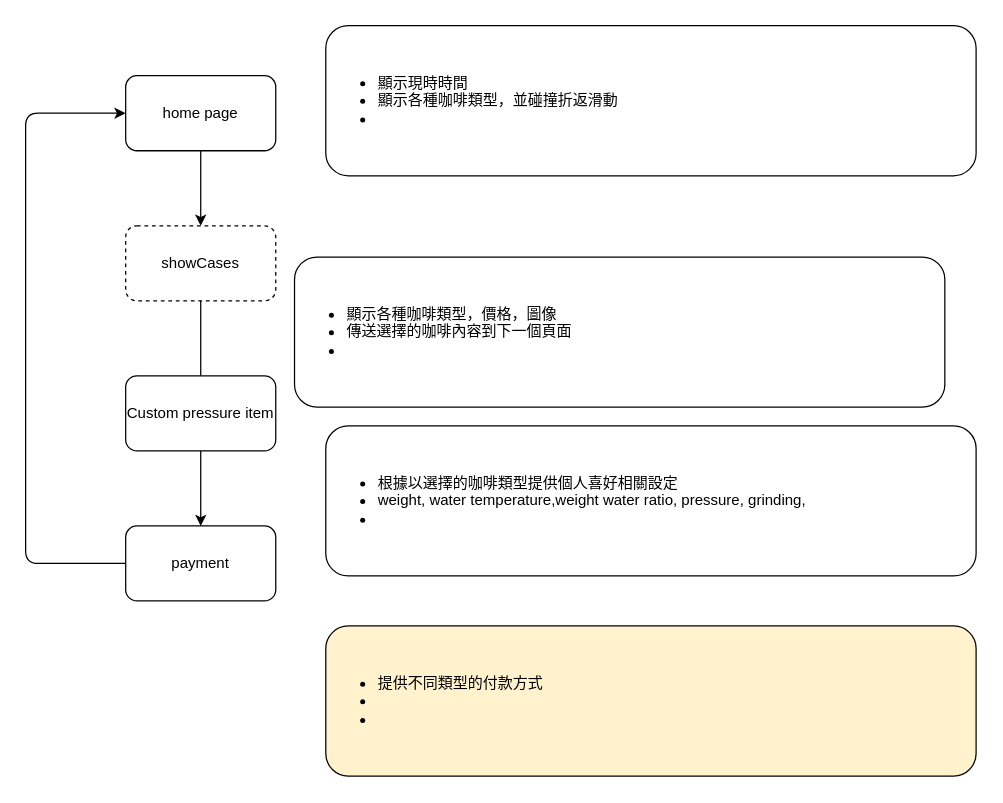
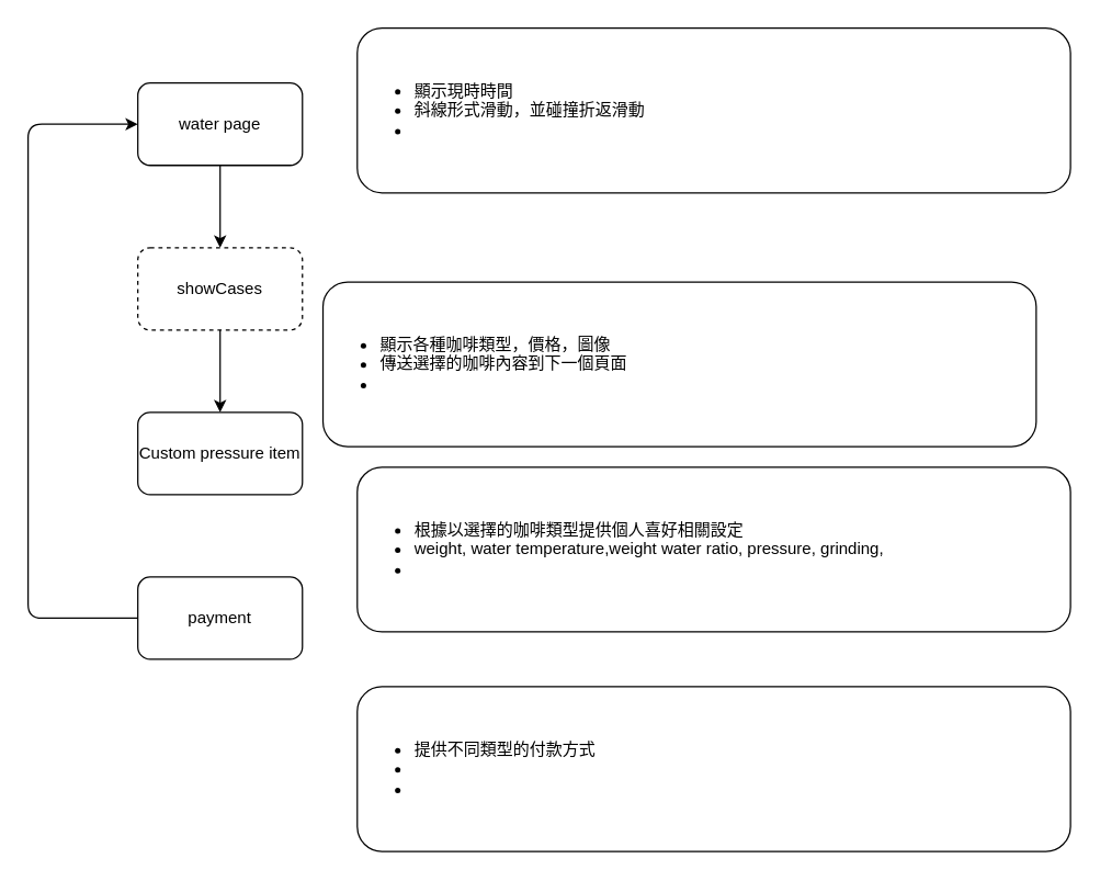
- <mxCell id="10" value="&lt;ul&gt;&lt;li&gt;顯示現時時間&lt;/li&gt;&lt;li&gt;顯示各種咖啡類型，並碰撞折返滑動&lt;/li&gt;&lt;li&gt;&lt;br&gt;&lt;/li&gt;&lt;/ul&gt;" style="rounded=1;whiteSpace=wrap;html=1;align=left;" parent="1" vertex="1"><mxGeometry x="260" y="20" width="520" height="120" as="geometry" /></mxCell>
+ <mxCell id="10" value="&lt;ul&gt;&lt;li&gt;顯示現時時間&lt;/li&gt;&lt;li&gt;斜線形式滑動，並碰撞折返滑動&lt;/li&gt;&lt;li&gt;&lt;br&gt;&lt;/li&gt;&lt;/ul&gt;" style="rounded=1;whiteSpace=wrap;html=1;align=left;" parent="1" vertex="1"><mxGeometry x="260" y="20" width="520" height="120" as="geometry" /></mxCell>
- <mxCell id="3" value="home page" style="rounded=1;whiteSpace=wrap;html=1;" parent="1" vertex="1"><mxGeometry x="100" y="60" width="120" height="60" as="geometry" /></mxCell>
+ <mxCell id="3" value="water page" style="rounded=1;whiteSpace=wrap;html=1;" parent="1" vertex="1"><mxGeometry x="100" y="60" width="120" height="60" as="geometry" /></mxCell>
- <mxCell id="4" style="edgeStyle=none;html=1;entryX=0.5;entryY=0;entryDx=0;entryDy=0;endArrow=none;" parent="1" source="5" target="7" edge="1"><mxGeometry relative="1" as="geometry" /></mxCell>
+ <mxCell id="4" style="edgeStyle=none;html=1;entryX=0.5;entryY=0;entryDx=0;entryDy=0;" parent="1" source="5" target="7" edge="1"><mxGeometry relative="1" as="geometry" /></mxCell>
- <mxCell id="6" style="edgeStyle=none;html=1;" parent="1" source="7" target="9" edge="1"><mxGeometry relative="1" as="geometry" /></mxCell>
- <mxCell id="13" value="&lt;ul&gt;&lt;li&gt;提供不同類型的付款方式&lt;/li&gt;&lt;li&gt;&lt;br&gt;&lt;/li&gt;&lt;li&gt;&lt;br&gt;&lt;/li&gt;&lt;/ul&gt;" style="rounded=1;whiteSpace=wrap;html=1;align=left;fillColor=#fff2cc;" parent="1" vertex="1"><mxGeometry x="260" y="500" width="520" height="120" as="geometry" /></mxCell>
+ <mxCell id="13" value="&lt;ul&gt;&lt;li&gt;提供不同類型的付款方式&lt;/li&gt;&lt;li&gt;&lt;br&gt;&lt;/li&gt;&lt;li&gt;&lt;br&gt;&lt;/li&gt;&lt;/ul&gt;" style="rounded=1;whiteSpace=wrap;html=1;align=left;" parent="1" vertex="1"><mxGeometry x="260" y="500" width="520" height="120" as="geometry" /></mxCell>
